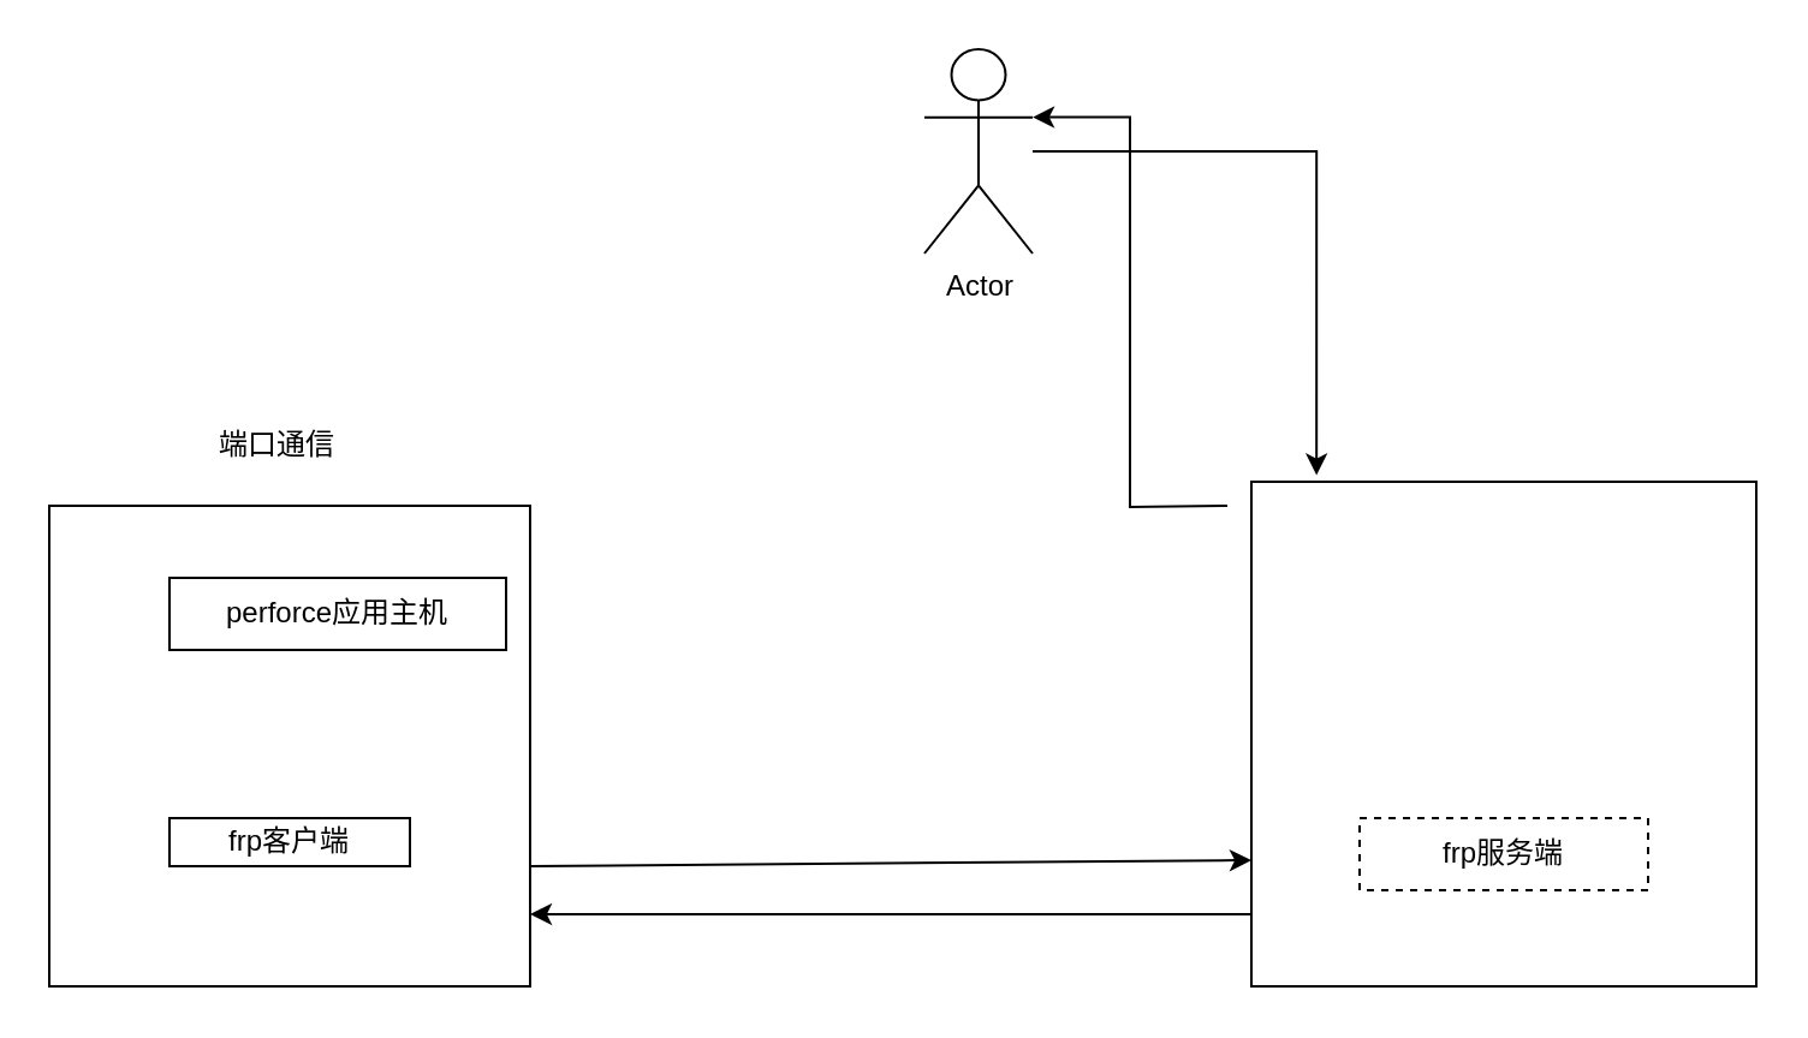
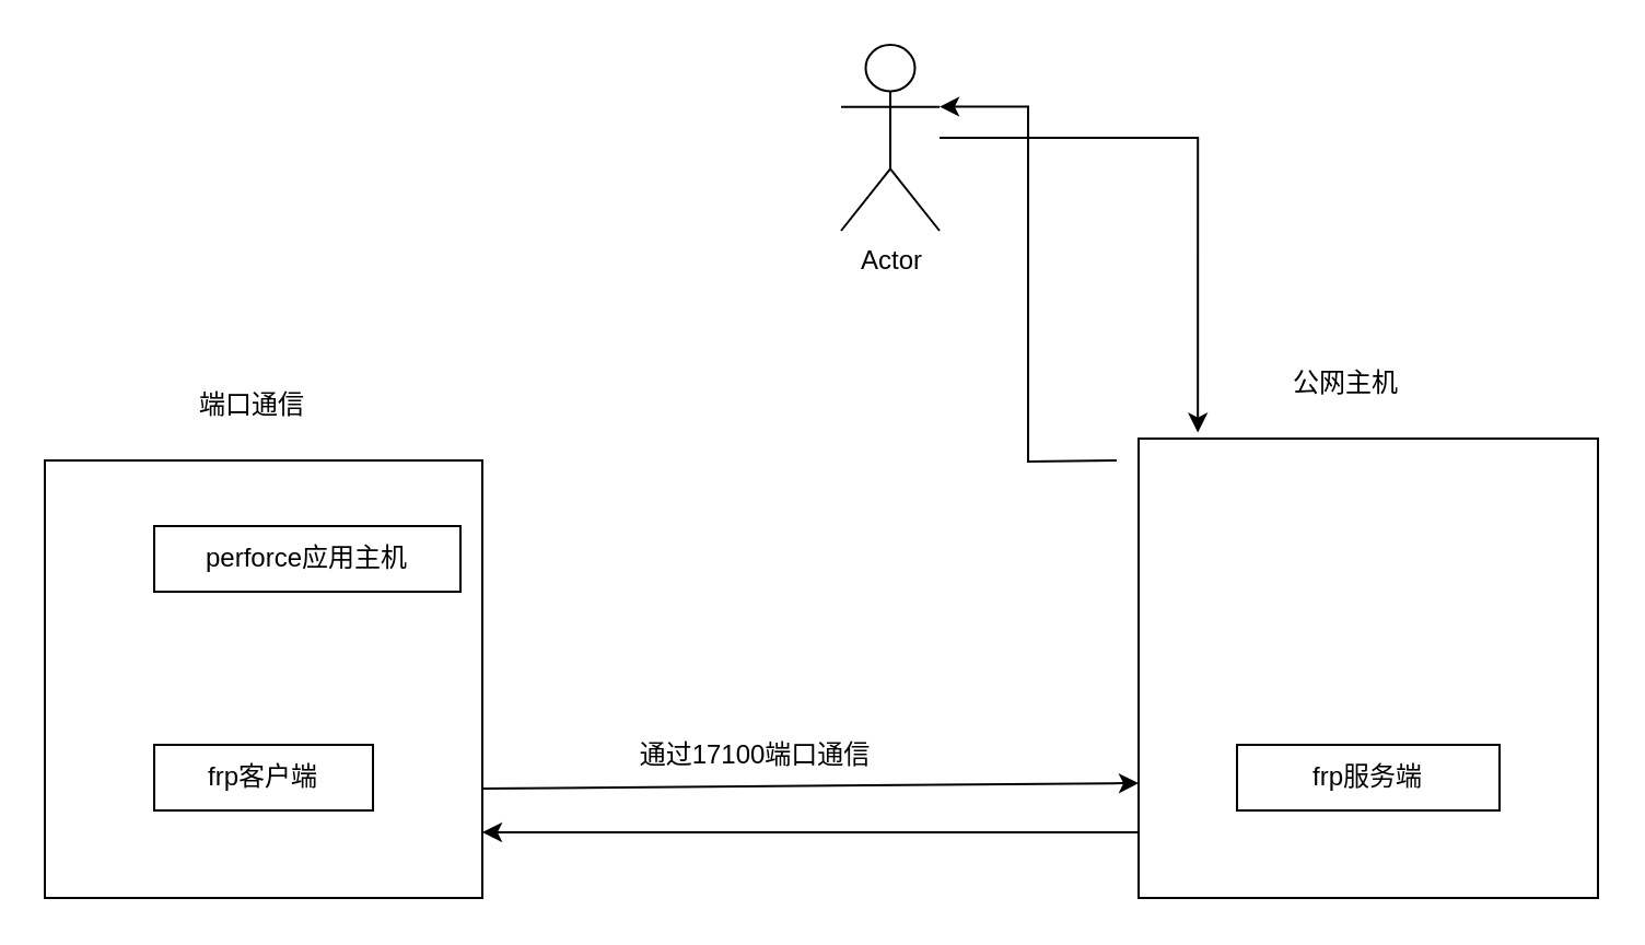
+ <mxCell id="8" value="公网主机" style="text;html=1;strokeColor=none;fillColor=none;align=center;verticalAlign=middle;whiteSpace=wrap;rounded=0;" vertex="1" parent="1"><mxGeometry x="570" y="160" width="90" height="30" as="geometry" /></mxCell>
+ <mxCell id="14" value="通过17100端口通信" style="text;html=1;strokeColor=none;fillColor=none;align=center;verticalAlign=middle;whiteSpace=wrap;rounded=0;" vertex="1" parent="1"><mxGeometry x="290" y="330" width="110" height="30" as="geometry" /></mxCell>
- <mxCell id="5" value="frp客户端" style="rounded=0;whiteSpace=wrap;html=1;" vertex="1" parent="1"><mxGeometry x="70" y="340" width="100" height="20" as="geometry" /></mxCell>
+ <mxCell id="5" value="frp客户端" style="rounded=0;whiteSpace=wrap;html=1;" vertex="1" parent="1"><mxGeometry x="70" y="340" width="100" height="30" as="geometry" /></mxCell>
- <mxCell id="9" value="frp服务端" style="rounded=0;whiteSpace=wrap;html=1;dashed=1;" vertex="1" parent="1"><mxGeometry x="565" y="340" width="120" height="30" as="geometry" /></mxCell>
+ <mxCell id="9" value="frp服务端" style="rounded=0;whiteSpace=wrap;html=1;" vertex="1" parent="1"><mxGeometry x="565" y="340" width="120" height="30" as="geometry" /></mxCell>
